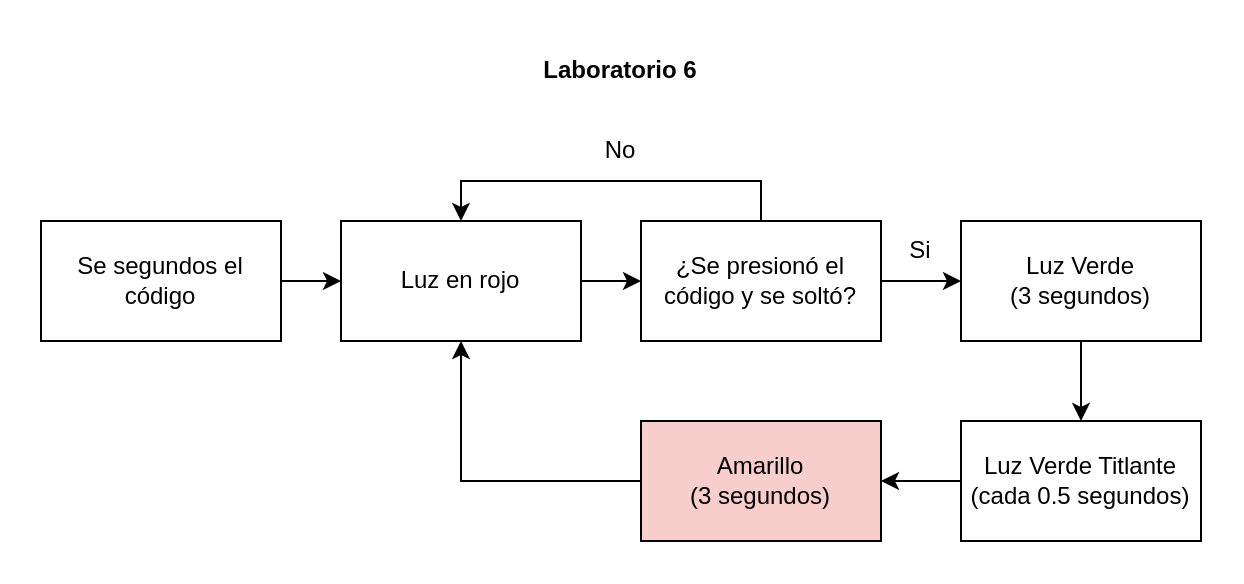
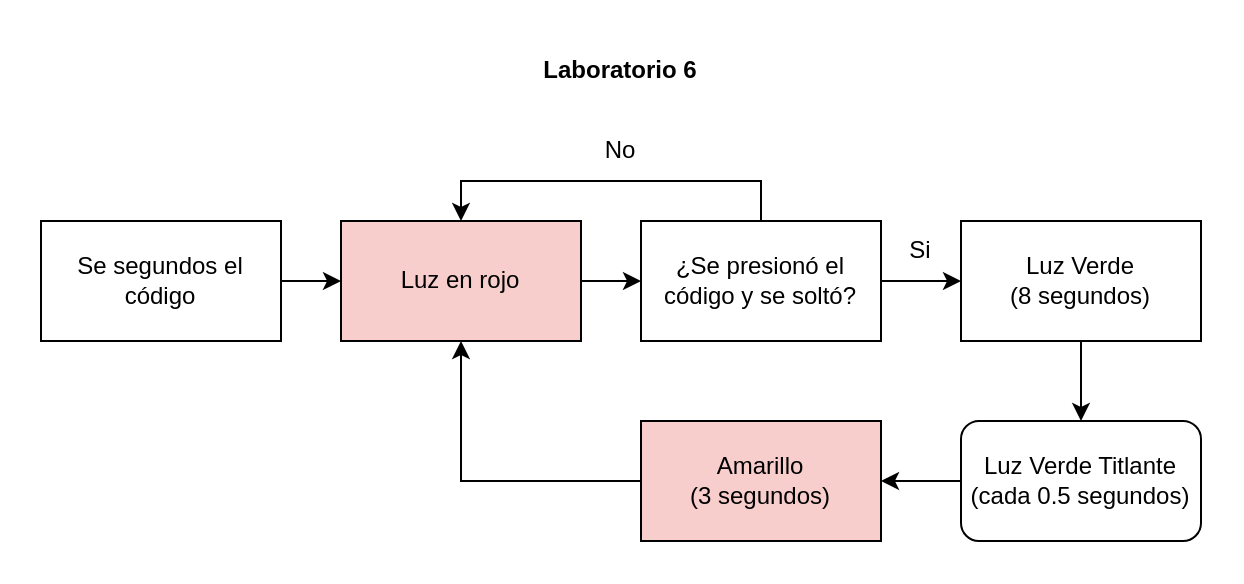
- <mxCell id="11" value="Luz en rojo" style="rounded=0;whiteSpace=wrap;html=1;" vertex="1" parent="1"><mxGeometry x="170" y="110" width="120" height="60" as="geometry" /></mxCell>
+ <mxCell id="11" value="Luz en rojo" style="rounded=0;whiteSpace=wrap;html=1;fillColor=#f8cecc;" vertex="1" parent="1"><mxGeometry x="170" y="110" width="120" height="60" as="geometry" /></mxCell>
- <mxCell id="13" value="Luz Verde &lt;br&gt;(3 segundos)" style="rounded=0;whiteSpace=wrap;html=1;" vertex="1" parent="1"><mxGeometry x="480" y="110" width="120" height="60" as="geometry" /></mxCell>
+ <mxCell id="13" value="Luz Verde &lt;br&gt;(8 segundos)" style="rounded=0;whiteSpace=wrap;html=1;" vertex="1" parent="1"><mxGeometry x="480" y="110" width="120" height="60" as="geometry" /></mxCell>
- <mxCell id="16" value="Luz Verde Titlante&lt;br&gt;(cada 0.5 segundos)" style="rounded=0;whiteSpace=wrap;html=1;" vertex="1" parent="1"><mxGeometry x="480" y="210" width="120" height="60" as="geometry" /></mxCell>
+ <mxCell id="16" value="Luz Verde Titlante&lt;br&gt;(cada 0.5 segundos)" style="whiteSpace=wrap;html=1;rounded=1;" vertex="1" parent="1"><mxGeometry x="480" y="210" width="120" height="60" as="geometry" /></mxCell>
